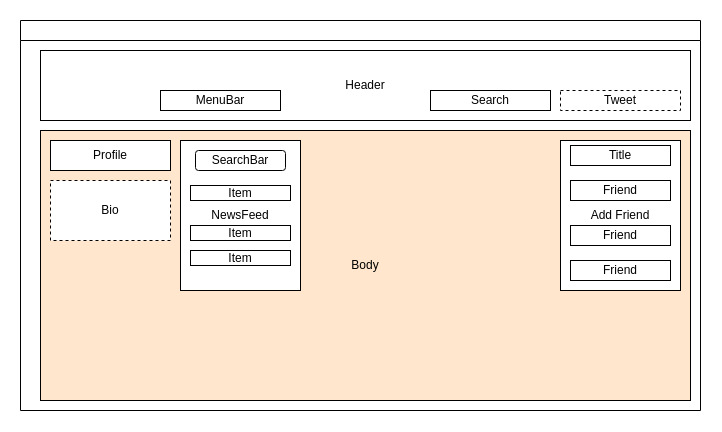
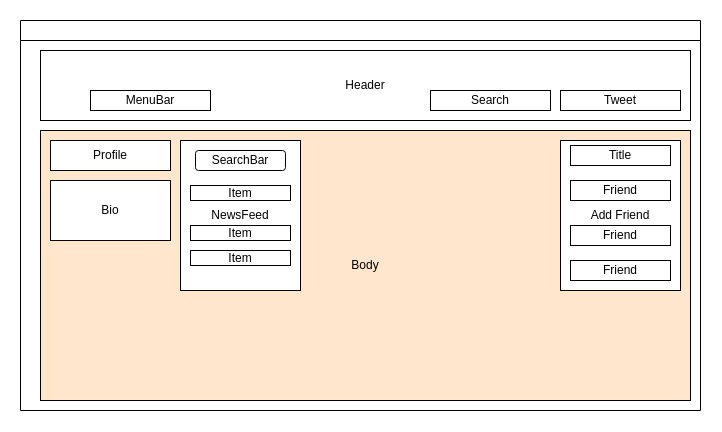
- <mxCell id="4" value="MenuBar" style="rounded=0;whiteSpace=wrap;html=1;" vertex="1" parent="2"><mxGeometry x="140" y="70" width="120" height="20" as="geometry" /></mxCell>
+ <mxCell id="4" value="MenuBar" style="rounded=0;whiteSpace=wrap;html=1;" vertex="1" parent="2"><mxGeometry x="70" y="70" width="120" height="20" as="geometry" /></mxCell>
- <mxCell id="6" value="Tweet" style="rounded=0;whiteSpace=wrap;html=1;dashed=1;" vertex="1" parent="2"><mxGeometry x="540" y="70" width="120" height="20" as="geometry" /></mxCell>
+ <mxCell id="6" value="Tweet" style="rounded=0;whiteSpace=wrap;html=1;" vertex="1" parent="2"><mxGeometry x="540" y="70" width="120" height="20" as="geometry" /></mxCell>
- <mxCell id="9" value="Bio" style="rounded=0;whiteSpace=wrap;html=1;dashed=1;" vertex="1" parent="1"><mxGeometry x="50" y="180" width="120" height="60" as="geometry" /></mxCell>
+ <mxCell id="9" value="Bio" style="rounded=0;whiteSpace=wrap;html=1;" vertex="1" parent="1"><mxGeometry x="50" y="180" width="120" height="60" as="geometry" /></mxCell>
